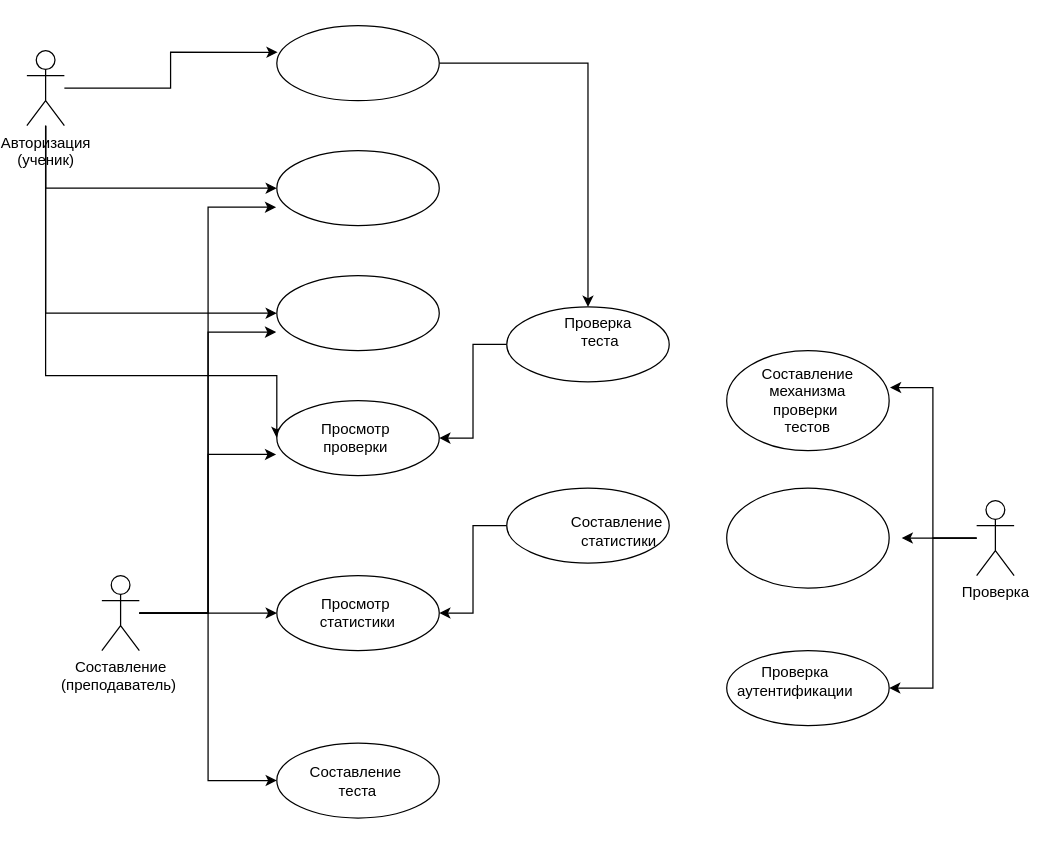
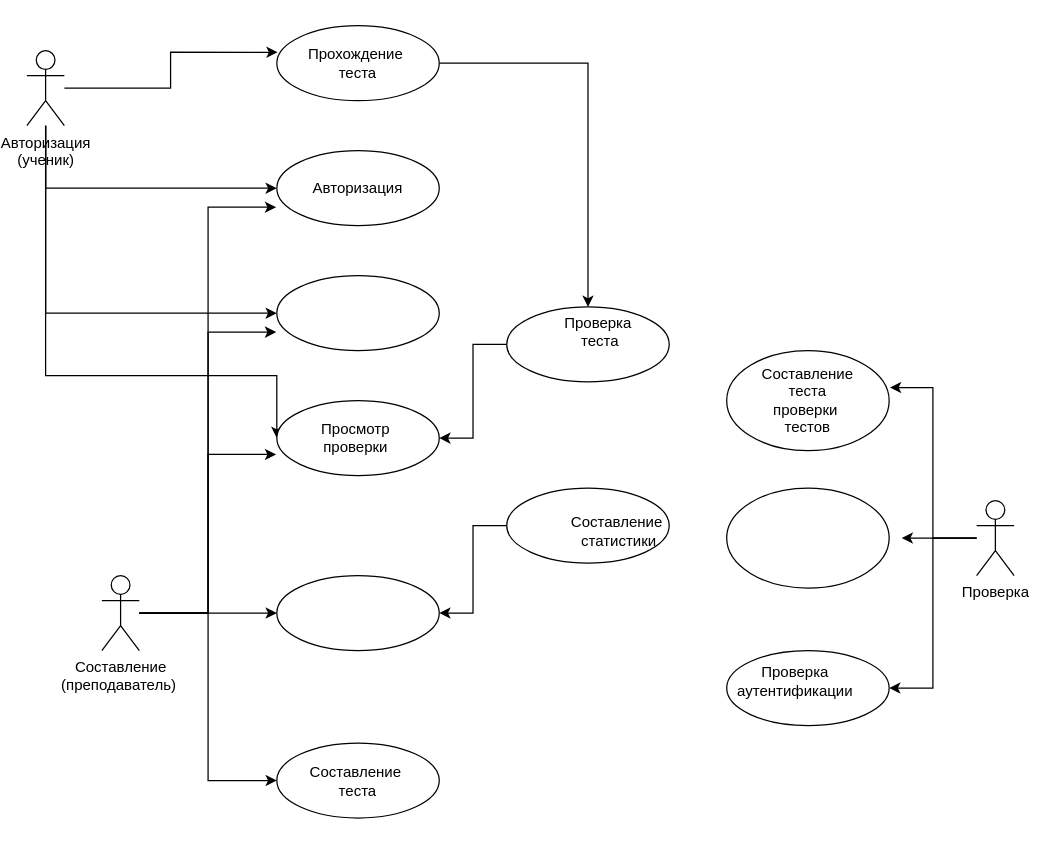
+ <mxCell id="18" value="Прохождение&amp;nbsp;&lt;br&gt;теста" style="text;html=1;strokeColor=none;fillColor=none;align=center;verticalAlign=middle;whiteSpace=wrap;rounded=0;" vertex="1" parent="1"><mxGeometry x="255" y="35" width="60" height="30" as="geometry" /></mxCell>
+ <mxCell id="37" value="Авторизация" style="text;html=1;strokeColor=none;fillColor=none;align=center;verticalAlign=middle;whiteSpace=wrap;rounded=0;" vertex="1" parent="1"><mxGeometry x="255" y="135" width="60" height="30" as="geometry" /></mxCell>
- <mxCell id="32" value="Составление&lt;br&gt;механизма&lt;br&gt;проверки&amp;nbsp;&lt;br&gt;тестов" style="text;html=1;strokeColor=none;fillColor=none;align=center;verticalAlign=middle;whiteSpace=wrap;rounded=0;" vertex="1" parent="1"><mxGeometry x="615" y="305" width="60" height="30" as="geometry" /></mxCell>
+ <mxCell id="32" value="Составление&lt;br&gt;теста&lt;br&gt;проверки&amp;nbsp;&lt;br&gt;тестов" style="text;html=1;strokeColor=none;fillColor=none;align=center;verticalAlign=middle;whiteSpace=wrap;rounded=0;" vertex="1" parent="1"><mxGeometry x="615" y="305" width="60" height="30" as="geometry" /></mxCell>
- <mxCell id="20" value="Просмотр&amp;nbsp;&lt;br&gt;статистики" style="text;html=1;strokeColor=none;fillColor=none;align=center;verticalAlign=middle;whiteSpace=wrap;rounded=0;" vertex="1" parent="1"><mxGeometry x="255" y="475" width="60" height="30" as="geometry" /></mxCell>
